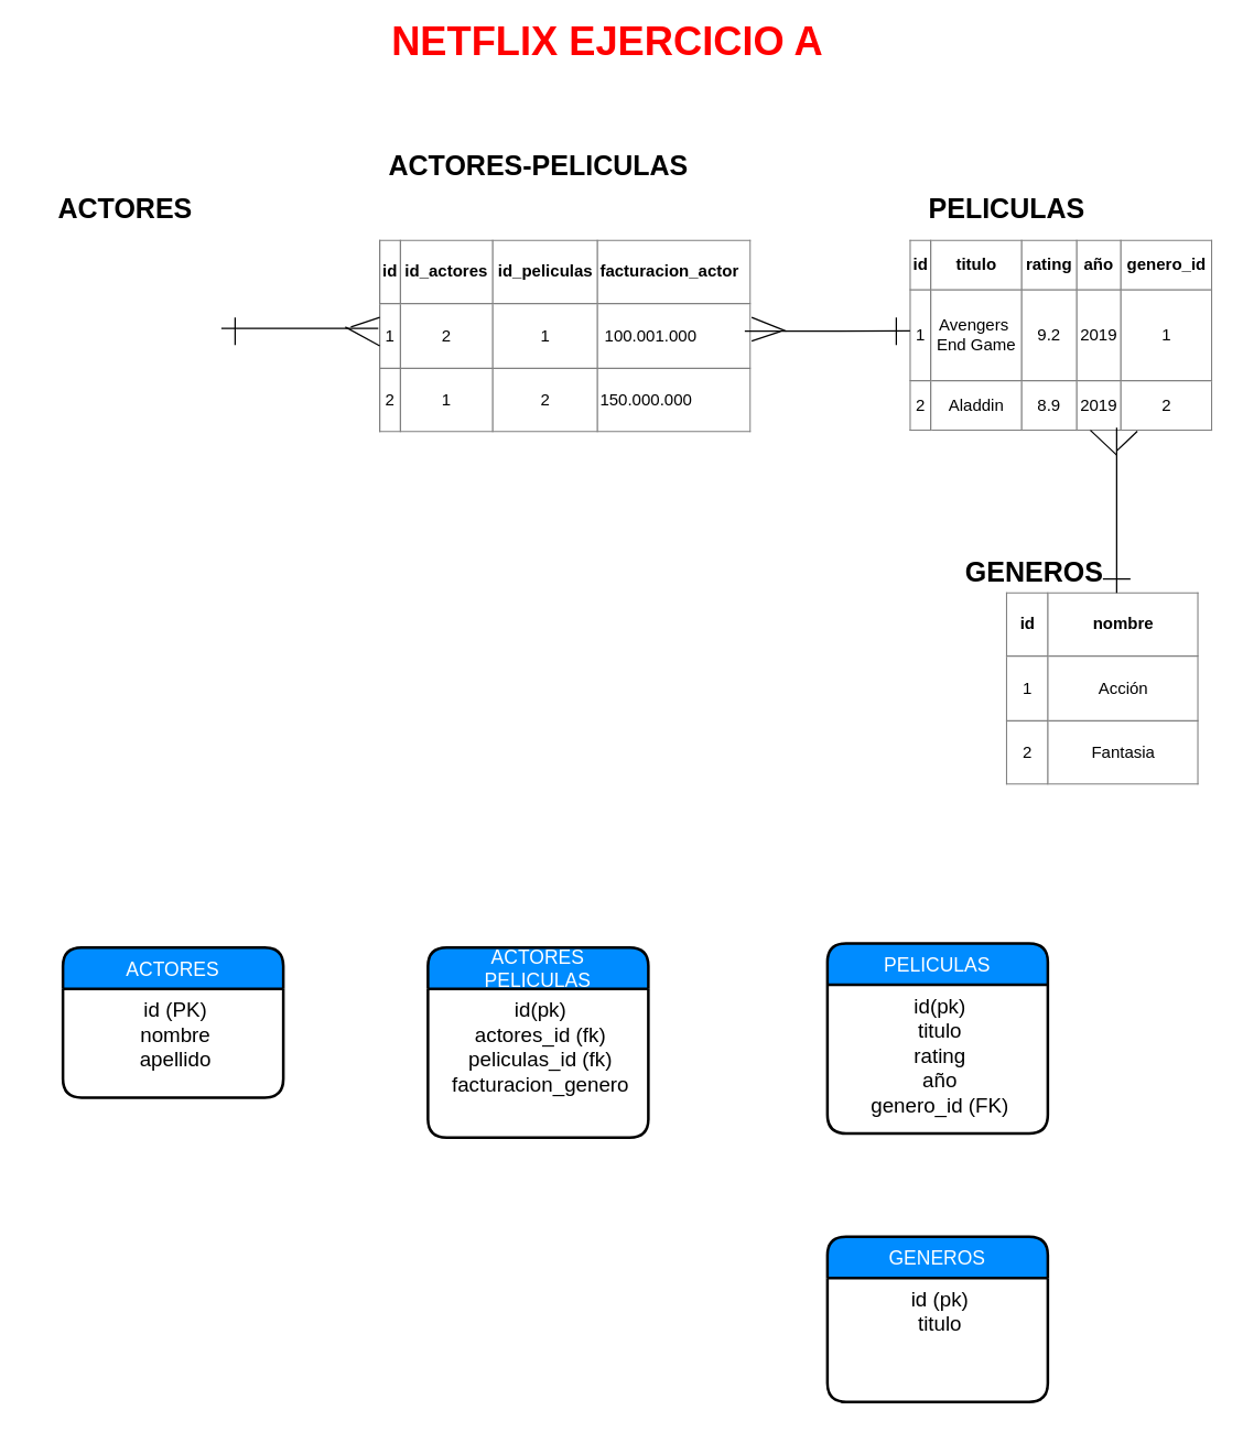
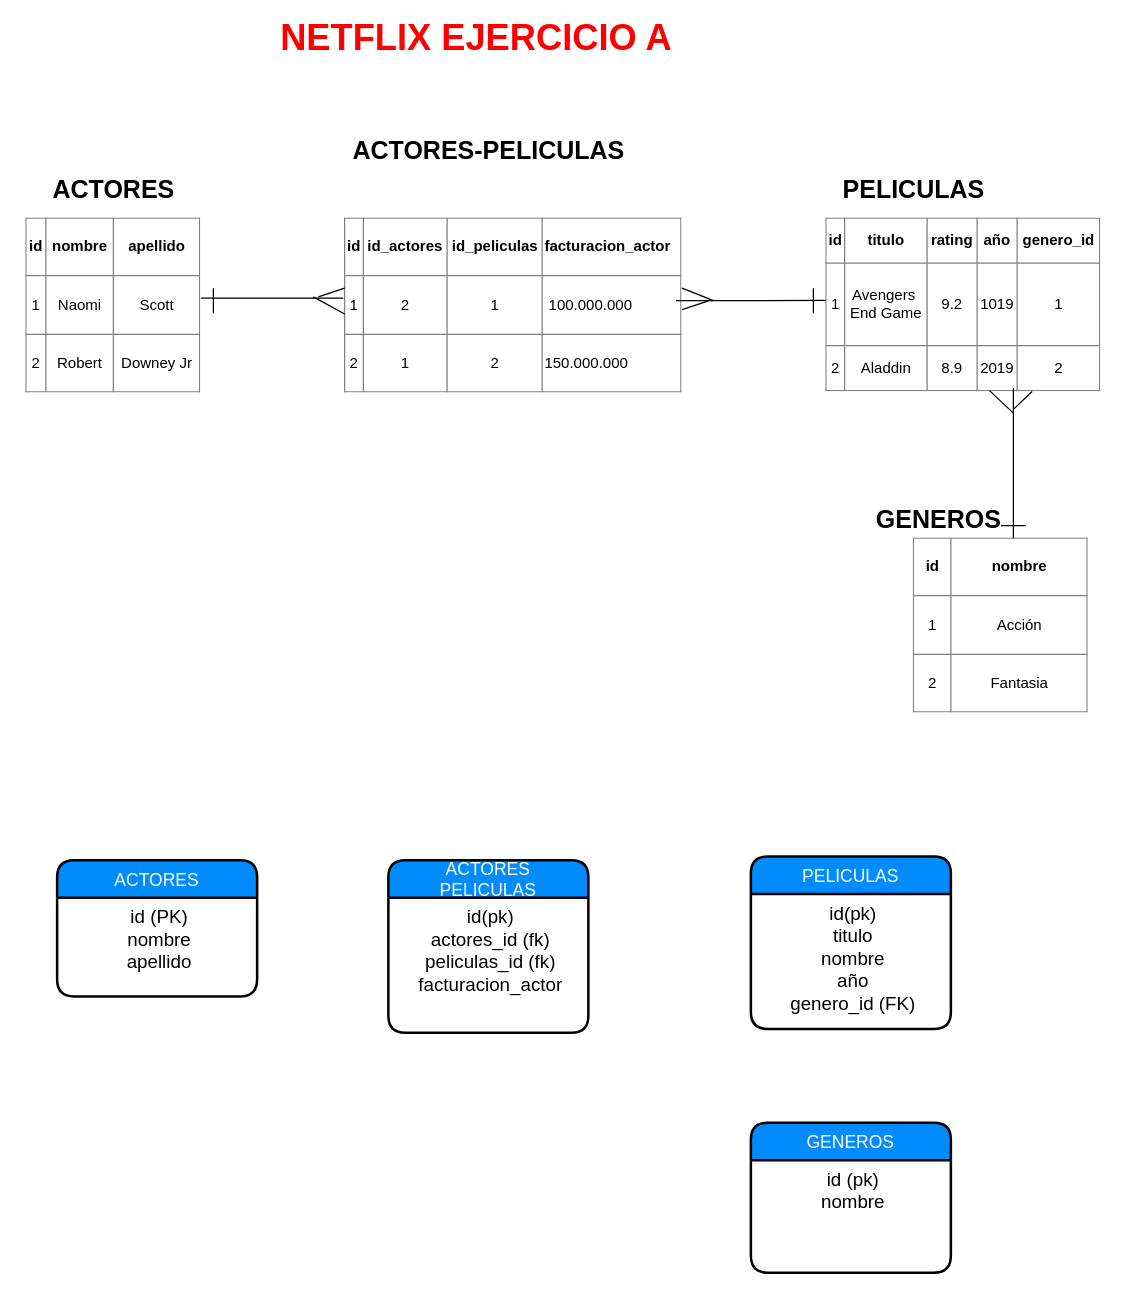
- <mxCell id="2" value="&lt;font style=&quot;font-size: 29px&quot;&gt;&lt;b&gt;NETFLIX EJERCICIO A&lt;/b&gt;&lt;/font&gt;" style="text;html=1;align=center;verticalAlign=middle;resizable=0;points=[];;autosize=1;fontColor=#FF0000;" parent="1" vertex="1"><mxGeometry x="275" y="20" width="330" height="20" as="geometry" /></mxCell>
+ <mxCell id="2" value="&lt;font style=&quot;font-size: 29px&quot;&gt;&lt;b&gt;NETFLIX EJERCICIO A&lt;/b&gt;&lt;/font&gt;" style="text;html=1;align=center;verticalAlign=middle;resizable=0;points=[];;autosize=1;fontColor=#FF0000;" parent="1" vertex="1"><mxGeometry x="215" y="20" width="330" height="20" as="geometry" /></mxCell>
- <mxCell id="17" value="&lt;table border=&quot;1&quot; width=&quot;100%&quot; style=&quot;width: 100% ; height: 100% ; border-collapse: collapse&quot;&gt;&lt;tbody&gt;&lt;tr&gt;&lt;td align=&quot;center&quot;&gt;&lt;b&gt;id&lt;/b&gt;&lt;/td&gt;&lt;td align=&quot;center&quot;&gt;&lt;b&gt;id_actores&lt;/b&gt;&lt;/td&gt;&lt;td style=&quot;text-align: center&quot;&gt;&lt;b&gt;id_peliculas&lt;/b&gt;&lt;/td&gt;&lt;td&gt;&lt;b&gt;facturacion_actor&lt;/b&gt;&lt;/td&gt;&lt;/tr&gt;&lt;tr&gt;&lt;td align=&quot;center&quot;&gt;1&lt;/td&gt;&lt;td align=&quot;center&quot;&gt;2&lt;/td&gt;&lt;td style=&quot;text-align: center&quot;&gt;1&lt;/td&gt;&lt;td&gt;&amp;nbsp;100.001.000&lt;/td&gt;&lt;/tr&gt;&lt;tr&gt;&lt;td align=&quot;center&quot;&gt;2&lt;/td&gt;&lt;td align=&quot;center&quot;&gt;1&lt;/td&gt;&lt;td style=&quot;text-align: center&quot;&gt;2&lt;/td&gt;&lt;td&gt;150.000.000&lt;/td&gt;&lt;/tr&gt;&lt;/tbody&gt;&lt;/table&gt;" style="text;html=1;overflow=fill;rounded=0;glass=0;comic=0;shadow=0;" vertex="1" parent="1"><mxGeometry x="275" y="173.67" width="270" height="140" as="geometry" /></mxCell>
+ <mxCell id="17" value="&lt;table border=&quot;1&quot; width=&quot;100%&quot; style=&quot;width: 100% ; height: 100% ; border-collapse: collapse&quot;&gt;&lt;tbody&gt;&lt;tr&gt;&lt;td align=&quot;center&quot;&gt;&lt;b&gt;id&lt;/b&gt;&lt;/td&gt;&lt;td align=&quot;center&quot;&gt;&lt;b&gt;id_actores&lt;/b&gt;&lt;/td&gt;&lt;td style=&quot;text-align: center&quot;&gt;&lt;b&gt;id_peliculas&lt;/b&gt;&lt;/td&gt;&lt;td&gt;&lt;b&gt;facturacion_actor&lt;/b&gt;&lt;/td&gt;&lt;/tr&gt;&lt;tr&gt;&lt;td align=&quot;center&quot;&gt;1&lt;/td&gt;&lt;td align=&quot;center&quot;&gt;2&lt;/td&gt;&lt;td style=&quot;text-align: center&quot;&gt;1&lt;/td&gt;&lt;td&gt;&amp;nbsp;100.000.000&lt;/td&gt;&lt;/tr&gt;&lt;tr&gt;&lt;td align=&quot;center&quot;&gt;2&lt;/td&gt;&lt;td align=&quot;center&quot;&gt;1&lt;/td&gt;&lt;td style=&quot;text-align: center&quot;&gt;2&lt;/td&gt;&lt;td&gt;150.000.000&lt;/td&gt;&lt;/tr&gt;&lt;/tbody&gt;&lt;/table&gt;" style="text;html=1;overflow=fill;rounded=0;glass=0;comic=0;shadow=0;" vertex="1" parent="1"><mxGeometry x="275" y="173.67" width="270" height="140" as="geometry" /></mxCell>
- <mxCell id="8" value="&lt;table border=&quot;1&quot; width=&quot;100%&quot; style=&quot;text-align: center ; width: 100% ; height: 100% ; border-collapse: collapse&quot;&gt;&lt;tbody&gt;&lt;tr&gt;&lt;td align=&quot;center&quot;&gt;&lt;b&gt;id&lt;/b&gt;&lt;/td&gt;&lt;td align=&quot;center&quot;&gt;&lt;b&gt;titulo&lt;/b&gt;&lt;/td&gt;&lt;td&gt;&lt;b&gt;rating&lt;/b&gt;&lt;/td&gt;&lt;td style=&quot;text-align: center&quot;&gt;&lt;b&gt;año&lt;/b&gt;&lt;/td&gt;&lt;td&gt;&lt;b&gt;genero_id&lt;/b&gt;&lt;/td&gt;&lt;/tr&gt;&lt;tr&gt;&lt;td align=&quot;center&quot;&gt;1&lt;/td&gt;&lt;td align=&quot;center&quot;&gt;Avengers&amp;nbsp;&lt;br&gt;End Game&lt;/td&gt;&lt;td&gt;9.2&lt;/td&gt;&lt;td style=&quot;text-align: center&quot;&gt;2019&lt;/td&gt;&lt;td&gt;1&lt;/td&gt;&lt;/tr&gt;&lt;tr&gt;&lt;td align=&quot;center&quot;&gt;2&lt;/td&gt;&lt;td align=&quot;center&quot;&gt;Aladdin&lt;/td&gt;&lt;td&gt;8.9&lt;/td&gt;&lt;td style=&quot;text-align: center&quot;&gt;2019&lt;/td&gt;&lt;td&gt;2&lt;/td&gt;&lt;/tr&gt;&lt;/tbody&gt;&lt;/table&gt;" style="text;html=1;overflow=fill;rounded=0;glass=0;comic=0;shadow=0;" parent="1" vertex="1"><mxGeometry x="660" y="173.67" width="220" height="139" as="geometry" /></mxCell>
+ <mxCell id="8" value="&lt;table border=&quot;1&quot; width=&quot;100%&quot; style=&quot;text-align: center ; width: 100% ; height: 100% ; border-collapse: collapse&quot;&gt;&lt;tbody&gt;&lt;tr&gt;&lt;td align=&quot;center&quot;&gt;&lt;b&gt;id&lt;/b&gt;&lt;/td&gt;&lt;td align=&quot;center&quot;&gt;&lt;b&gt;titulo&lt;/b&gt;&lt;/td&gt;&lt;td&gt;&lt;b&gt;rating&lt;/b&gt;&lt;/td&gt;&lt;td style=&quot;text-align: center&quot;&gt;&lt;b&gt;año&lt;/b&gt;&lt;/td&gt;&lt;td&gt;&lt;b&gt;genero_id&lt;/b&gt;&lt;/td&gt;&lt;/tr&gt;&lt;tr&gt;&lt;td align=&quot;center&quot;&gt;1&lt;/td&gt;&lt;td align=&quot;center&quot;&gt;Avengers&amp;nbsp;&lt;br&gt;End Game&lt;/td&gt;&lt;td&gt;9.2&lt;/td&gt;&lt;td style=&quot;text-align: center&quot;&gt;1019&lt;/td&gt;&lt;td&gt;1&lt;/td&gt;&lt;/tr&gt;&lt;tr&gt;&lt;td align=&quot;center&quot;&gt;2&lt;/td&gt;&lt;td align=&quot;center&quot;&gt;Aladdin&lt;/td&gt;&lt;td&gt;8.9&lt;/td&gt;&lt;td style=&quot;text-align: center&quot;&gt;2019&lt;/td&gt;&lt;td&gt;2&lt;/td&gt;&lt;/tr&gt;&lt;/tbody&gt;&lt;/table&gt;" style="text;html=1;overflow=fill;rounded=0;glass=0;comic=0;shadow=0;" parent="1" vertex="1"><mxGeometry x="660" y="173.67" width="220" height="139" as="geometry" /></mxCell>
+ <mxCell id="5" value="&lt;table border=&quot;1&quot; width=&quot;100%&quot; style=&quot;width: 100% ; height: 100% ; border-collapse: collapse&quot;&gt;&lt;tbody&gt;&lt;tr&gt;&lt;td align=&quot;center&quot;&gt;&lt;b&gt;id&lt;/b&gt;&lt;/td&gt;&lt;td align=&quot;center&quot;&gt;&lt;b&gt;nombre&lt;/b&gt;&lt;/td&gt;&lt;td style=&quot;text-align: center&quot;&gt;&lt;b&gt;apellido&lt;/b&gt;&lt;/td&gt;&lt;/tr&gt;&lt;tr&gt;&lt;td align=&quot;center&quot;&gt;1&lt;/td&gt;&lt;td align=&quot;center&quot;&gt;Naomi&lt;/td&gt;&lt;td style=&quot;text-align: center&quot;&gt;Scott&lt;/td&gt;&lt;/tr&gt;&lt;tr&gt;&lt;td align=&quot;center&quot;&gt;2&lt;/td&gt;&lt;td align=&quot;center&quot;&gt;Robert&lt;/td&gt;&lt;td style=&quot;text-align: center&quot;&gt;Downey Jr&lt;/td&gt;&lt;/tr&gt;&lt;/tbody&gt;&lt;/table&gt;" style="text;html=1;overflow=fill;rounded=0;glass=0;comic=0;shadow=0;" parent="1" vertex="1"><mxGeometry x="20" y="173.67" width="140" height="140" as="geometry" /></mxCell>
- <mxCell id="11" value="id(pk)&#10;titulo&#10;rating&#10;año&#10;genero_id (FK)" style="align=center;strokeColor=none;fillColor=none;spacingLeft=4;fontSize=15;verticalAlign=top;resizable=0;rotatable=0;part=1;" parent="10" vertex="1"><mxGeometry y="30" width="160" height="108" as="geometry" /></mxCell>
+ <mxCell id="11" value="id(pk)&#10;titulo&#10;nombre&#10;año&#10;genero_id (FK)" style="align=center;strokeColor=none;fillColor=none;spacingLeft=4;fontSize=15;verticalAlign=top;resizable=0;rotatable=0;part=1;" parent="10" vertex="1"><mxGeometry y="30" width="160" height="108" as="geometry" /></mxCell>
- <mxCell id="35" value="id(pk)&#10;actores_id (fk)&#10;peliculas_id (fk)&#10;facturacion_genero" style="align=center;strokeColor=none;fillColor=none;spacingLeft=4;fontSize=15;verticalAlign=top;resizable=0;rotatable=0;part=1;" vertex="1" parent="34"><mxGeometry y="30" width="160" height="108" as="geometry" /></mxCell>
+ <mxCell id="35" value="id(pk)&#10;actores_id (fk)&#10;peliculas_id (fk)&#10;facturacion_actor" style="align=center;strokeColor=none;fillColor=none;spacingLeft=4;fontSize=15;verticalAlign=top;resizable=0;rotatable=0;part=1;" vertex="1" parent="34"><mxGeometry y="30" width="160" height="108" as="geometry" /></mxCell>
- <mxCell id="15" value="id (pk)&#10;titulo&#10;" style="align=center;strokeColor=none;fillColor=none;spacingLeft=4;fontSize=15;verticalAlign=top;resizable=0;rotatable=0;part=1;" parent="14" vertex="1"><mxGeometry y="30" width="160" height="90" as="geometry" /></mxCell>
+ <mxCell id="15" value="id (pk)&#10;nombre&#10;" style="align=center;strokeColor=none;fillColor=none;spacingLeft=4;fontSize=15;verticalAlign=top;resizable=0;rotatable=0;part=1;" parent="14" vertex="1"><mxGeometry y="30" width="160" height="90" as="geometry" /></mxCell>
